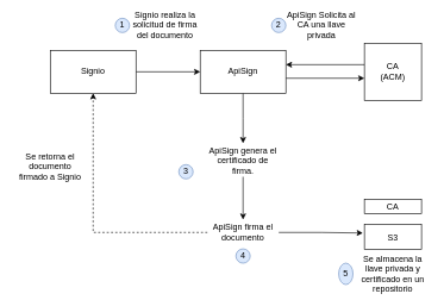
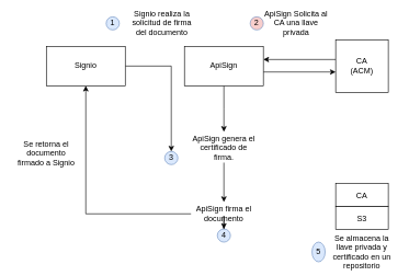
- <mxCell id="9" value="Signio realiza la solicitud de firma del documento" style="text;html=1;strokeColor=none;fillColor=none;align=center;verticalAlign=middle;whiteSpace=wrap;rounded=0;" vertex="1" parent="1"><mxGeometry x="181" y="20" width="100" height="30" as="geometry" /></mxCell>
+ <mxCell id="9" value="Signio realiza la solicitud de firma del documento" style="text;html=1;strokeColor=none;fillColor=none;align=center;verticalAlign=middle;whiteSpace=wrap;rounded=0;" vertex="1" parent="1"><mxGeometry x="196" y="20" width="100" height="30" as="geometry" /></mxCell>
- <mxCell id="21" value="2" style="ellipse;whiteSpace=wrap;html=1;aspect=fixed;fillColor=#dae8fc;strokeColor=#6c8ebf;" vertex="1" parent="1"><mxGeometry x="380" y="25" width="20" height="20" as="geometry" /></mxCell>
+ <mxCell id="21" value="2" style="ellipse;whiteSpace=wrap;html=1;aspect=fixed;fillColor=#f8cecc;strokeColor=#6c8ebf;" vertex="1" parent="1"><mxGeometry x="380" y="25" width="20" height="20" as="geometry" /></mxCell>
- <mxCell id="4" style="edgeStyle=orthogonalEdgeStyle;rounded=0;orthogonalLoop=1;jettySize=auto;html=1;entryX=0;entryY=0.5;entryDx=0;entryDy=0;" edge="1" parent="1" source="5" target="8"><mxGeometry relative="1" as="geometry" /></mxCell>
+ <mxCell id="4" style="edgeStyle=orthogonalEdgeStyle;rounded=0;orthogonalLoop=1;jettySize=auto;html=1;" edge="1" parent="1" source="5" target="22"><mxGeometry relative="1" as="geometry" /></mxCell>
- <mxCell id="16" value="CA" style="rounded=0;whiteSpace=wrap;html=1;" vertex="1" parent="1"><mxGeometry x="510" y="279" width="80" height="20" as="geometry" /></mxCell>
+ <mxCell id="16" value="CA" style="rounded=0;whiteSpace=wrap;html=1;" vertex="1" parent="1"><mxGeometry x="510" y="279" width="80" height="35" as="geometry" /></mxCell>
- <mxCell id="14" style="edgeStyle=orthogonalEdgeStyle;rounded=0;orthogonalLoop=1;jettySize=auto;html=1;entryX=0.5;entryY=1;entryDx=0;entryDy=0;dashed=1;" edge="1" parent="1" source="15" target="5"><mxGeometry relative="1" as="geometry" /></mxCell>
+ <mxCell id="14" style="edgeStyle=orthogonalEdgeStyle;rounded=0;orthogonalLoop=1;jettySize=auto;html=1;entryX=0.5;entryY=1;entryDx=0;entryDy=0;" edge="1" parent="1" source="15" target="5"><mxGeometry relative="1" as="geometry" /></mxCell>
- <mxCell id="13" style="edgeStyle=orthogonalEdgeStyle;rounded=0;orthogonalLoop=1;jettySize=auto;html=1;entryX=-0.027;entryY=0.337;entryDx=0;entryDy=0;entryPerimeter=0;" edge="1" parent="1" source="15" target="17"><mxGeometry relative="1" as="geometry" /></mxCell>
+ <mxCell id="13" style="edgeStyle=orthogonalEdgeStyle;rounded=0;orthogonalLoop=1;jettySize=auto;html=1;" edge="1" parent="1" source="15" target="23"><mxGeometry relative="1" as="geometry" /></mxCell>
